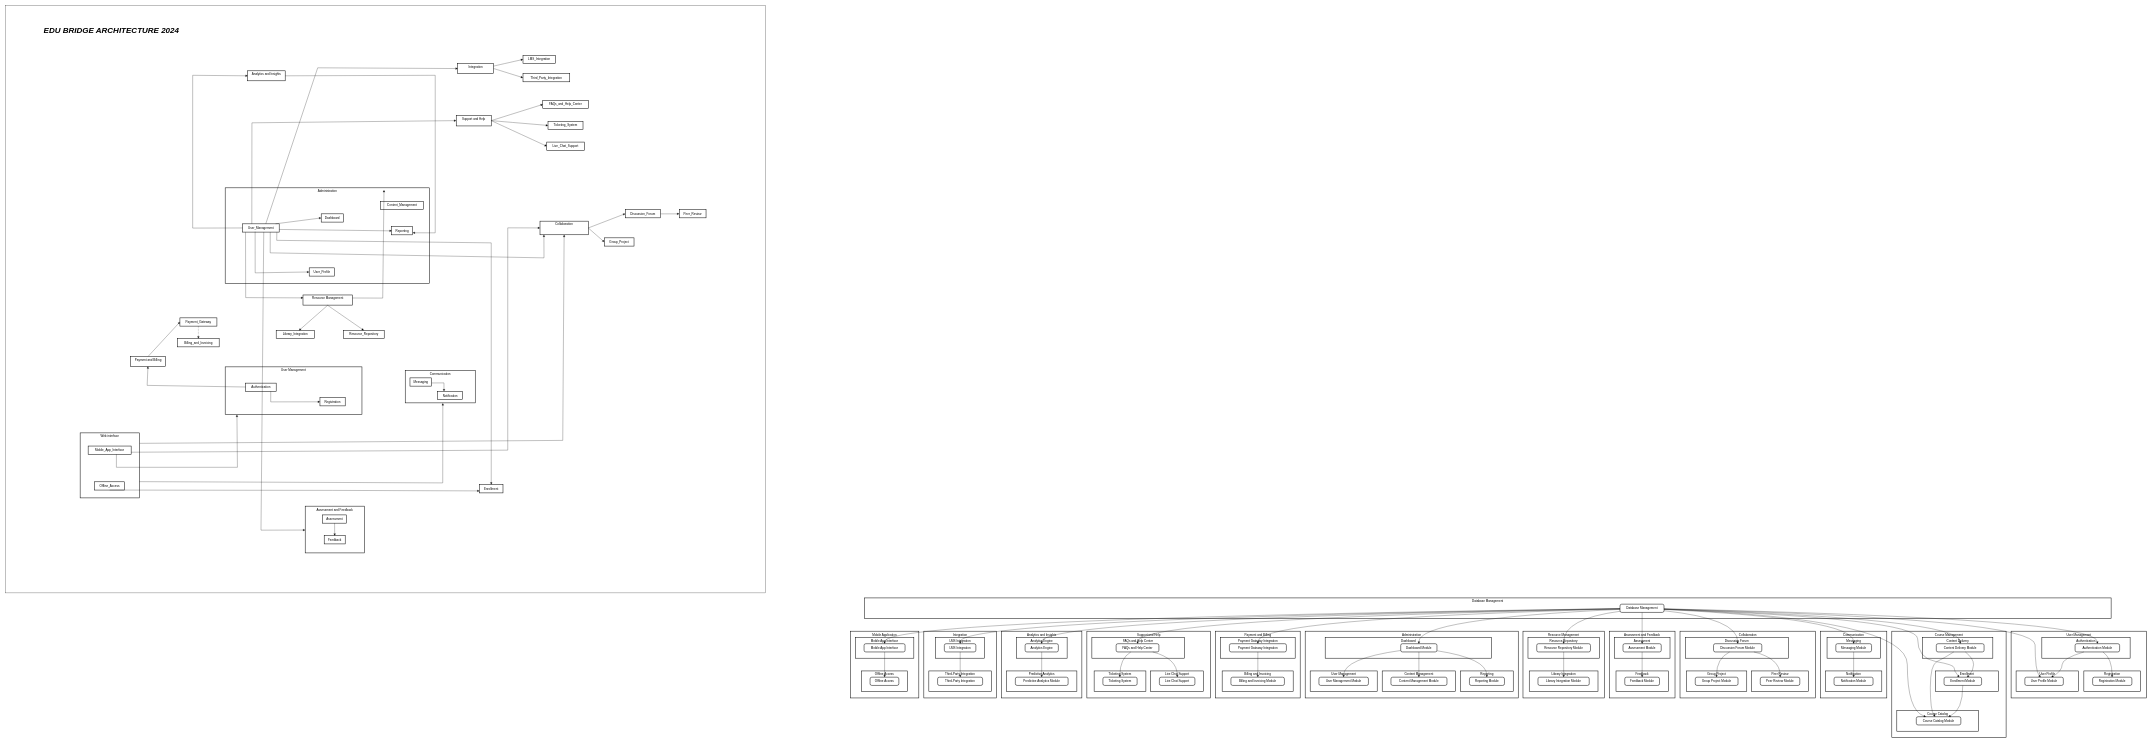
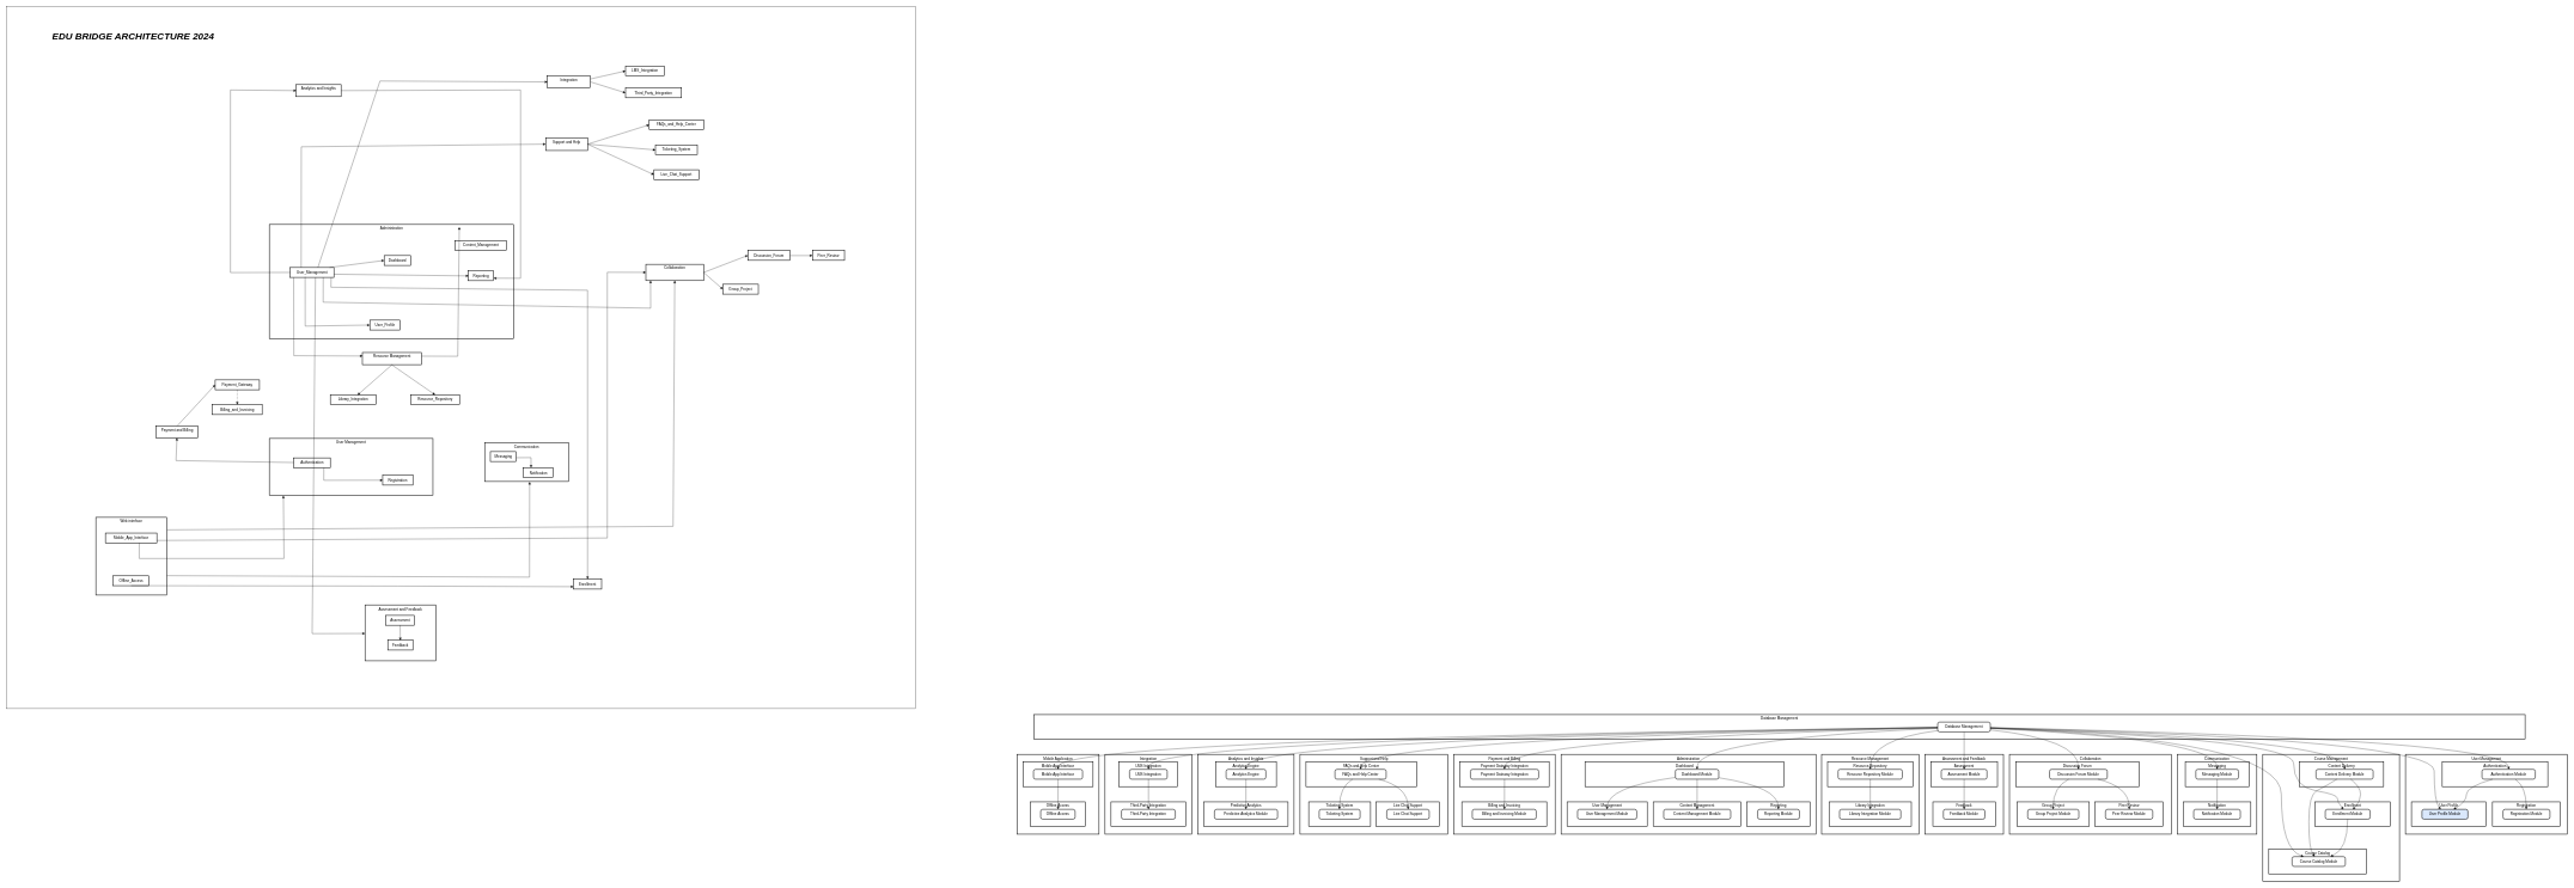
- <mxCell id="146" value="User Profile Module" style="rounded=1;absoluteArcSize=1;arcSize=14;whiteSpace=wrap;strokeWidth=2;" vertex="1" parent="1"><mxGeometry x="8097" y="2707" width="154" height="33" as="geometry" /></mxCell>
+ <mxCell id="146" value="User Profile Module" style="rounded=1;absoluteArcSize=1;arcSize=14;whiteSpace=wrap;strokeWidth=2;fillColor=#dae8fc;" vertex="1" parent="1"><mxGeometry x="8097" y="2707" width="154" height="33" as="geometry" /></mxCell>
